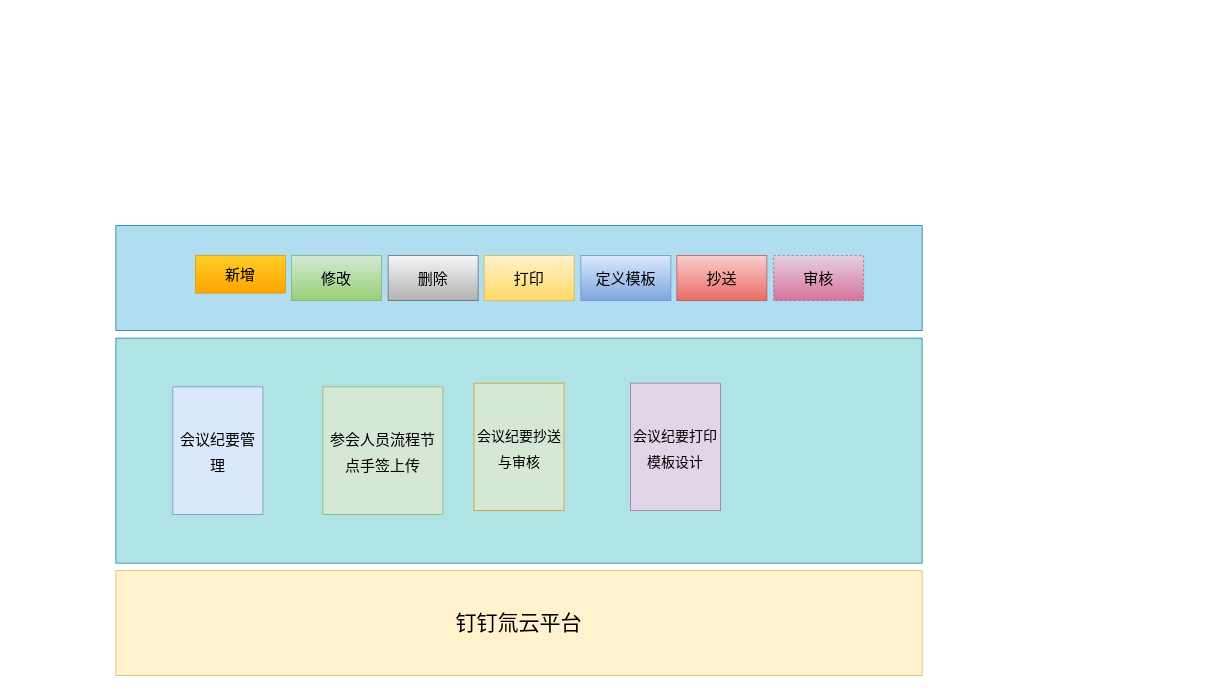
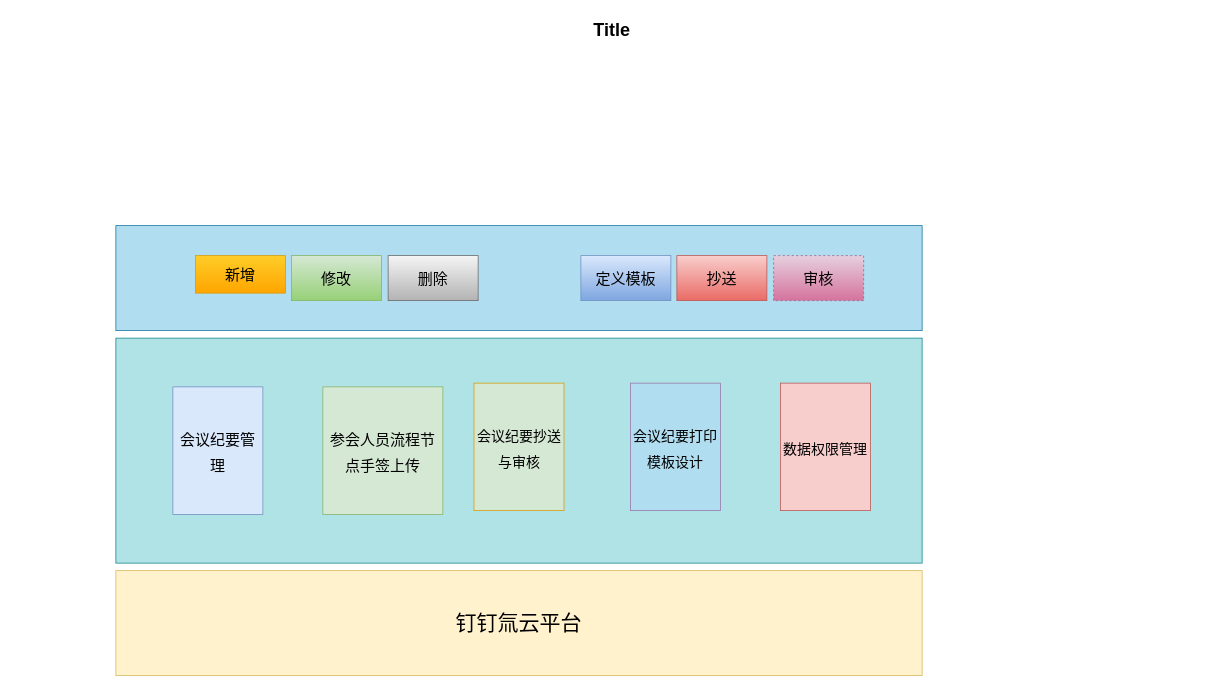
+ <mxCell id="11" value="Title" style="text;strokeColor=none;fillColor=none;html=1;fontSize=24;fontStyle=1;verticalAlign=middle;align=center;" parent="1" vertex="1"><mxGeometry x="20" y="20" width="1590" height="40" as="geometry" /></mxCell>
- <mxCell id="7" value="打印" style="rounded=0;whiteSpace=wrap;html=1;fontFamily=Garamond;fontSize=20;fillColor=#fff2cc;gradientColor=#ffd966;strokeColor=#d6b656;" vertex="1" parent="3"><mxGeometry x="491" y="40" width="120" height="60" as="geometry" /></mxCell>
- <mxCell id="14" value="&lt;span style=&quot;font-size: 14.0pt&quot;&gt;会议纪要打印模板设计&lt;/span&gt;" style="rounded=0;whiteSpace=wrap;html=1;fontSize=28;fillColor=#e1d5e7;strokeColor=#9673a6;" vertex="1" parent="1"><mxGeometry x="840" y="510" width="120" height="170" as="geometry" /></mxCell>
+ <mxCell id="14" value="&lt;span style=&quot;font-size: 14.0pt&quot;&gt;会议纪要打印模板设计&lt;/span&gt;" style="rounded=0;whiteSpace=wrap;html=1;fontSize=28;fillColor=#b1ddf0;strokeColor=#9673a6;" vertex="1" parent="1"><mxGeometry x="840" y="510" width="120" height="170" as="geometry" /></mxCell>
+ <mxCell id="17" value="&lt;span style=&quot;font-size: 14.0pt&quot;&gt;数据权限管理&lt;/span&gt;" style="rounded=0;whiteSpace=wrap;html=1;fontSize=28;fillColor=#f8cecc;strokeColor=#b85450;" vertex="1" parent="1"><mxGeometry x="1040" y="510" width="120" height="170" as="geometry" /></mxCell>
